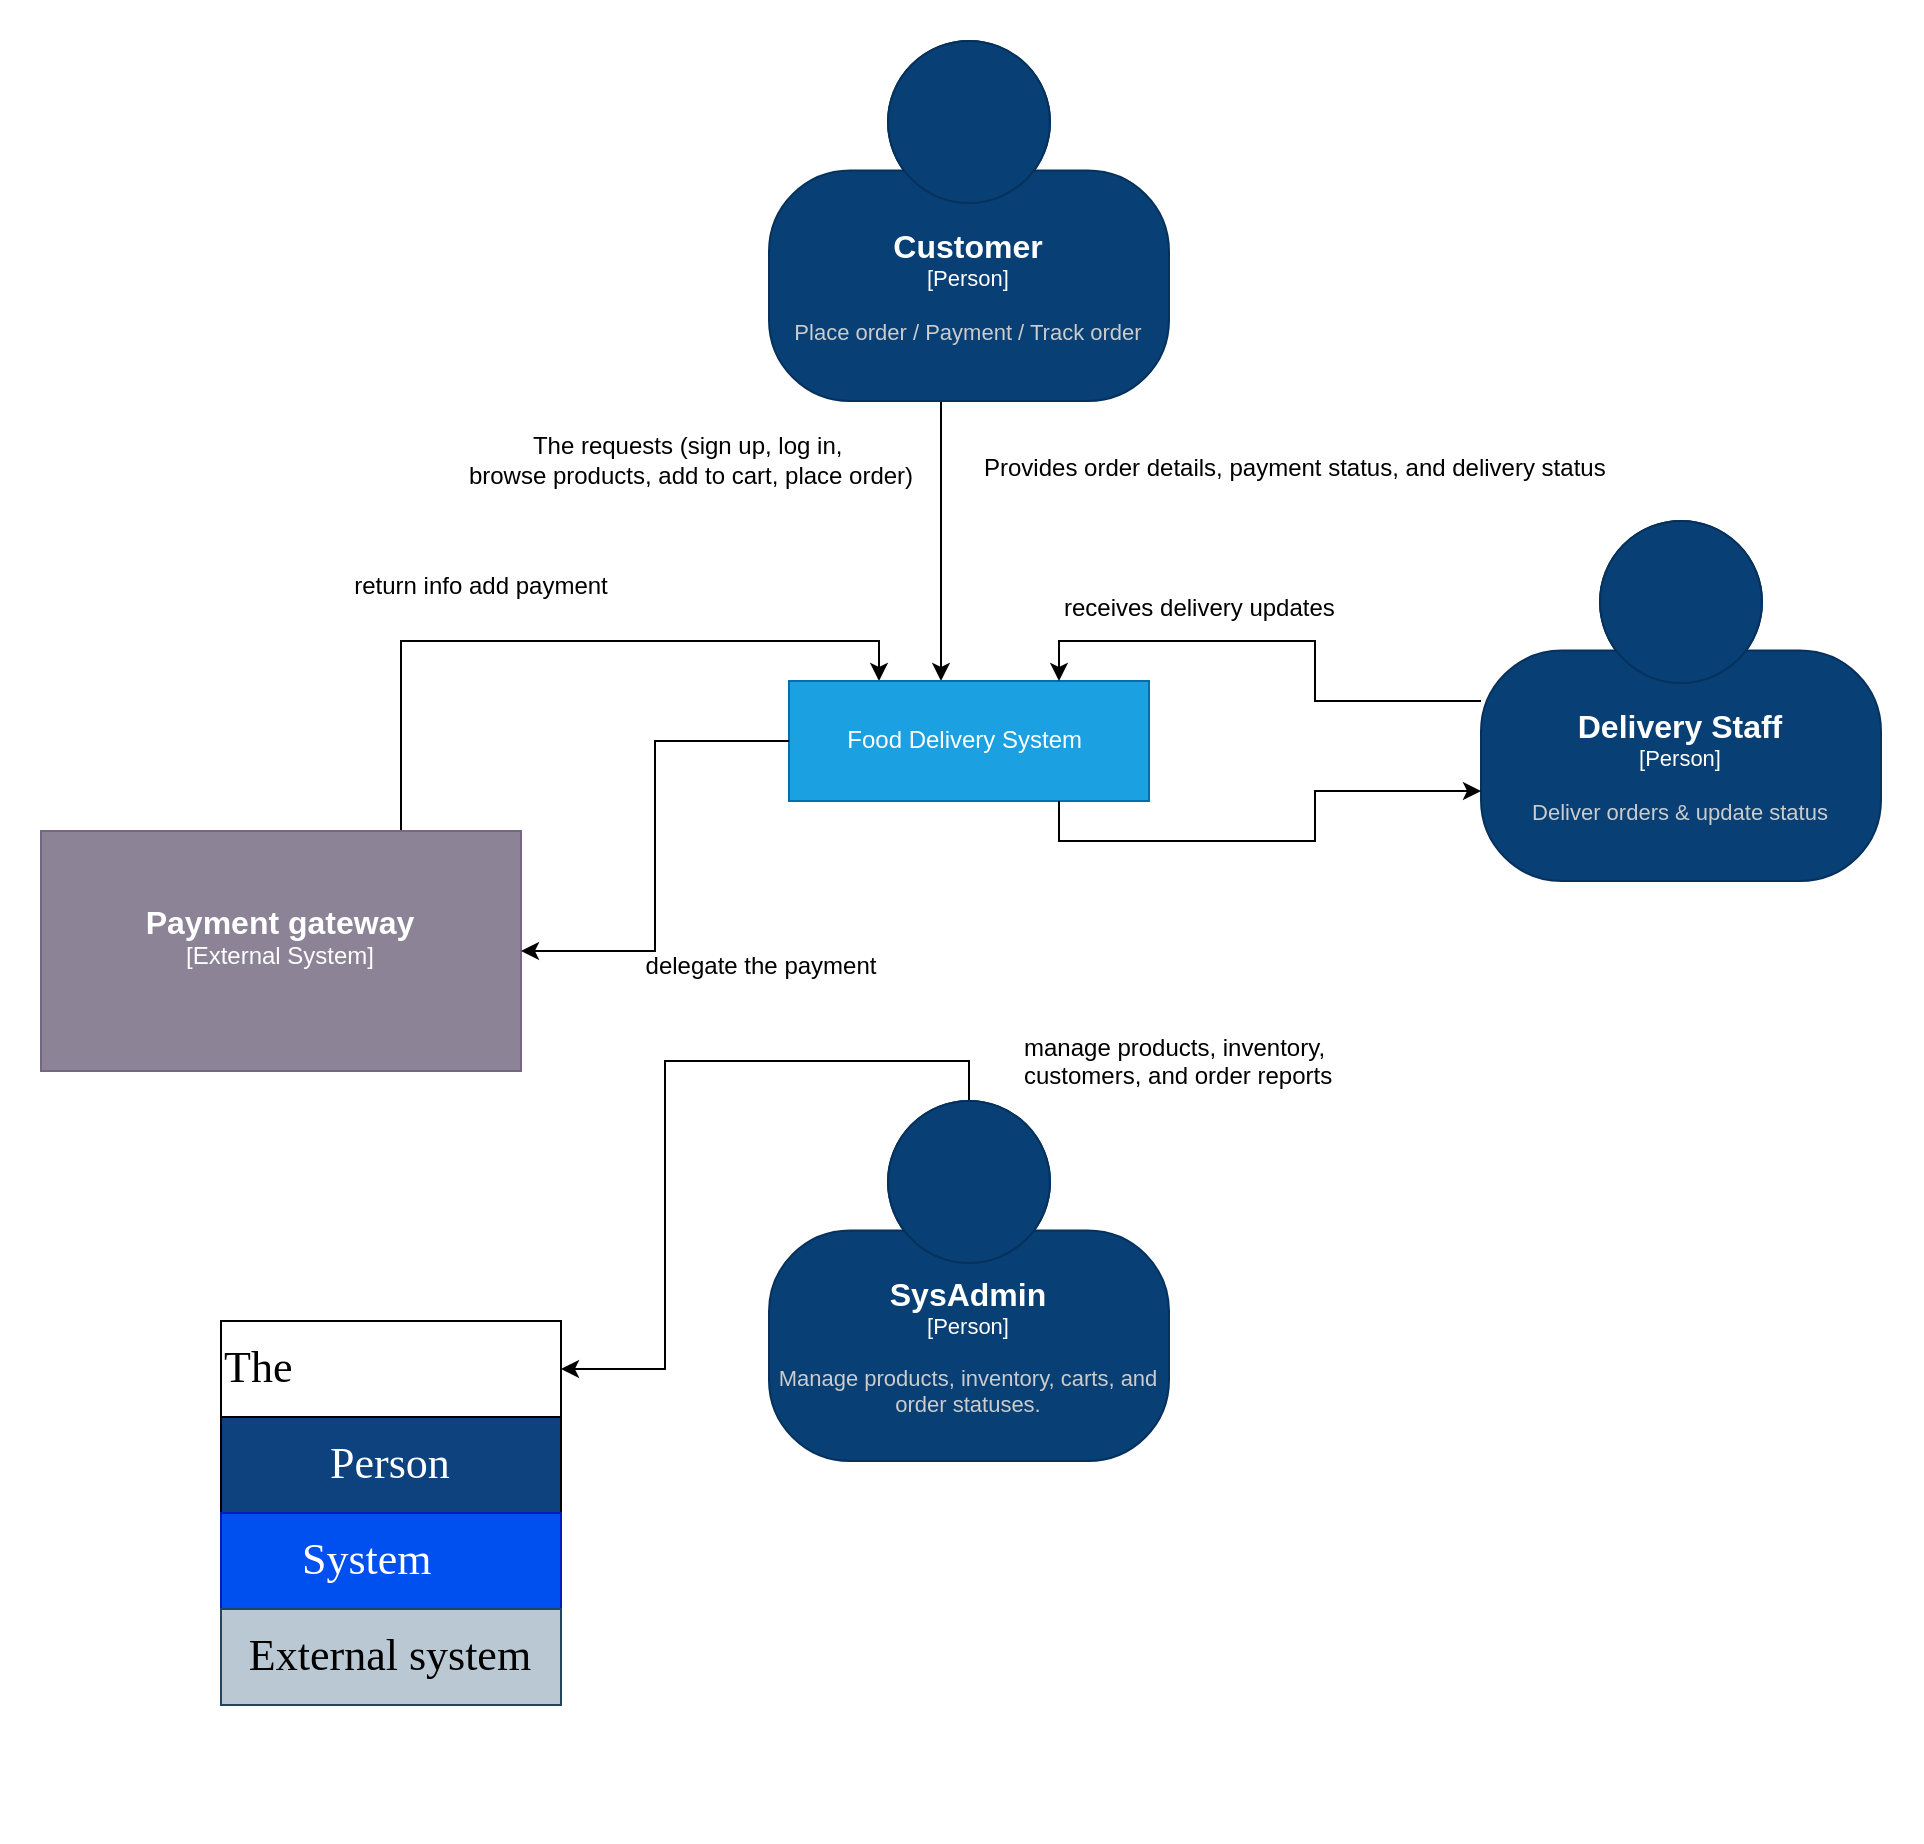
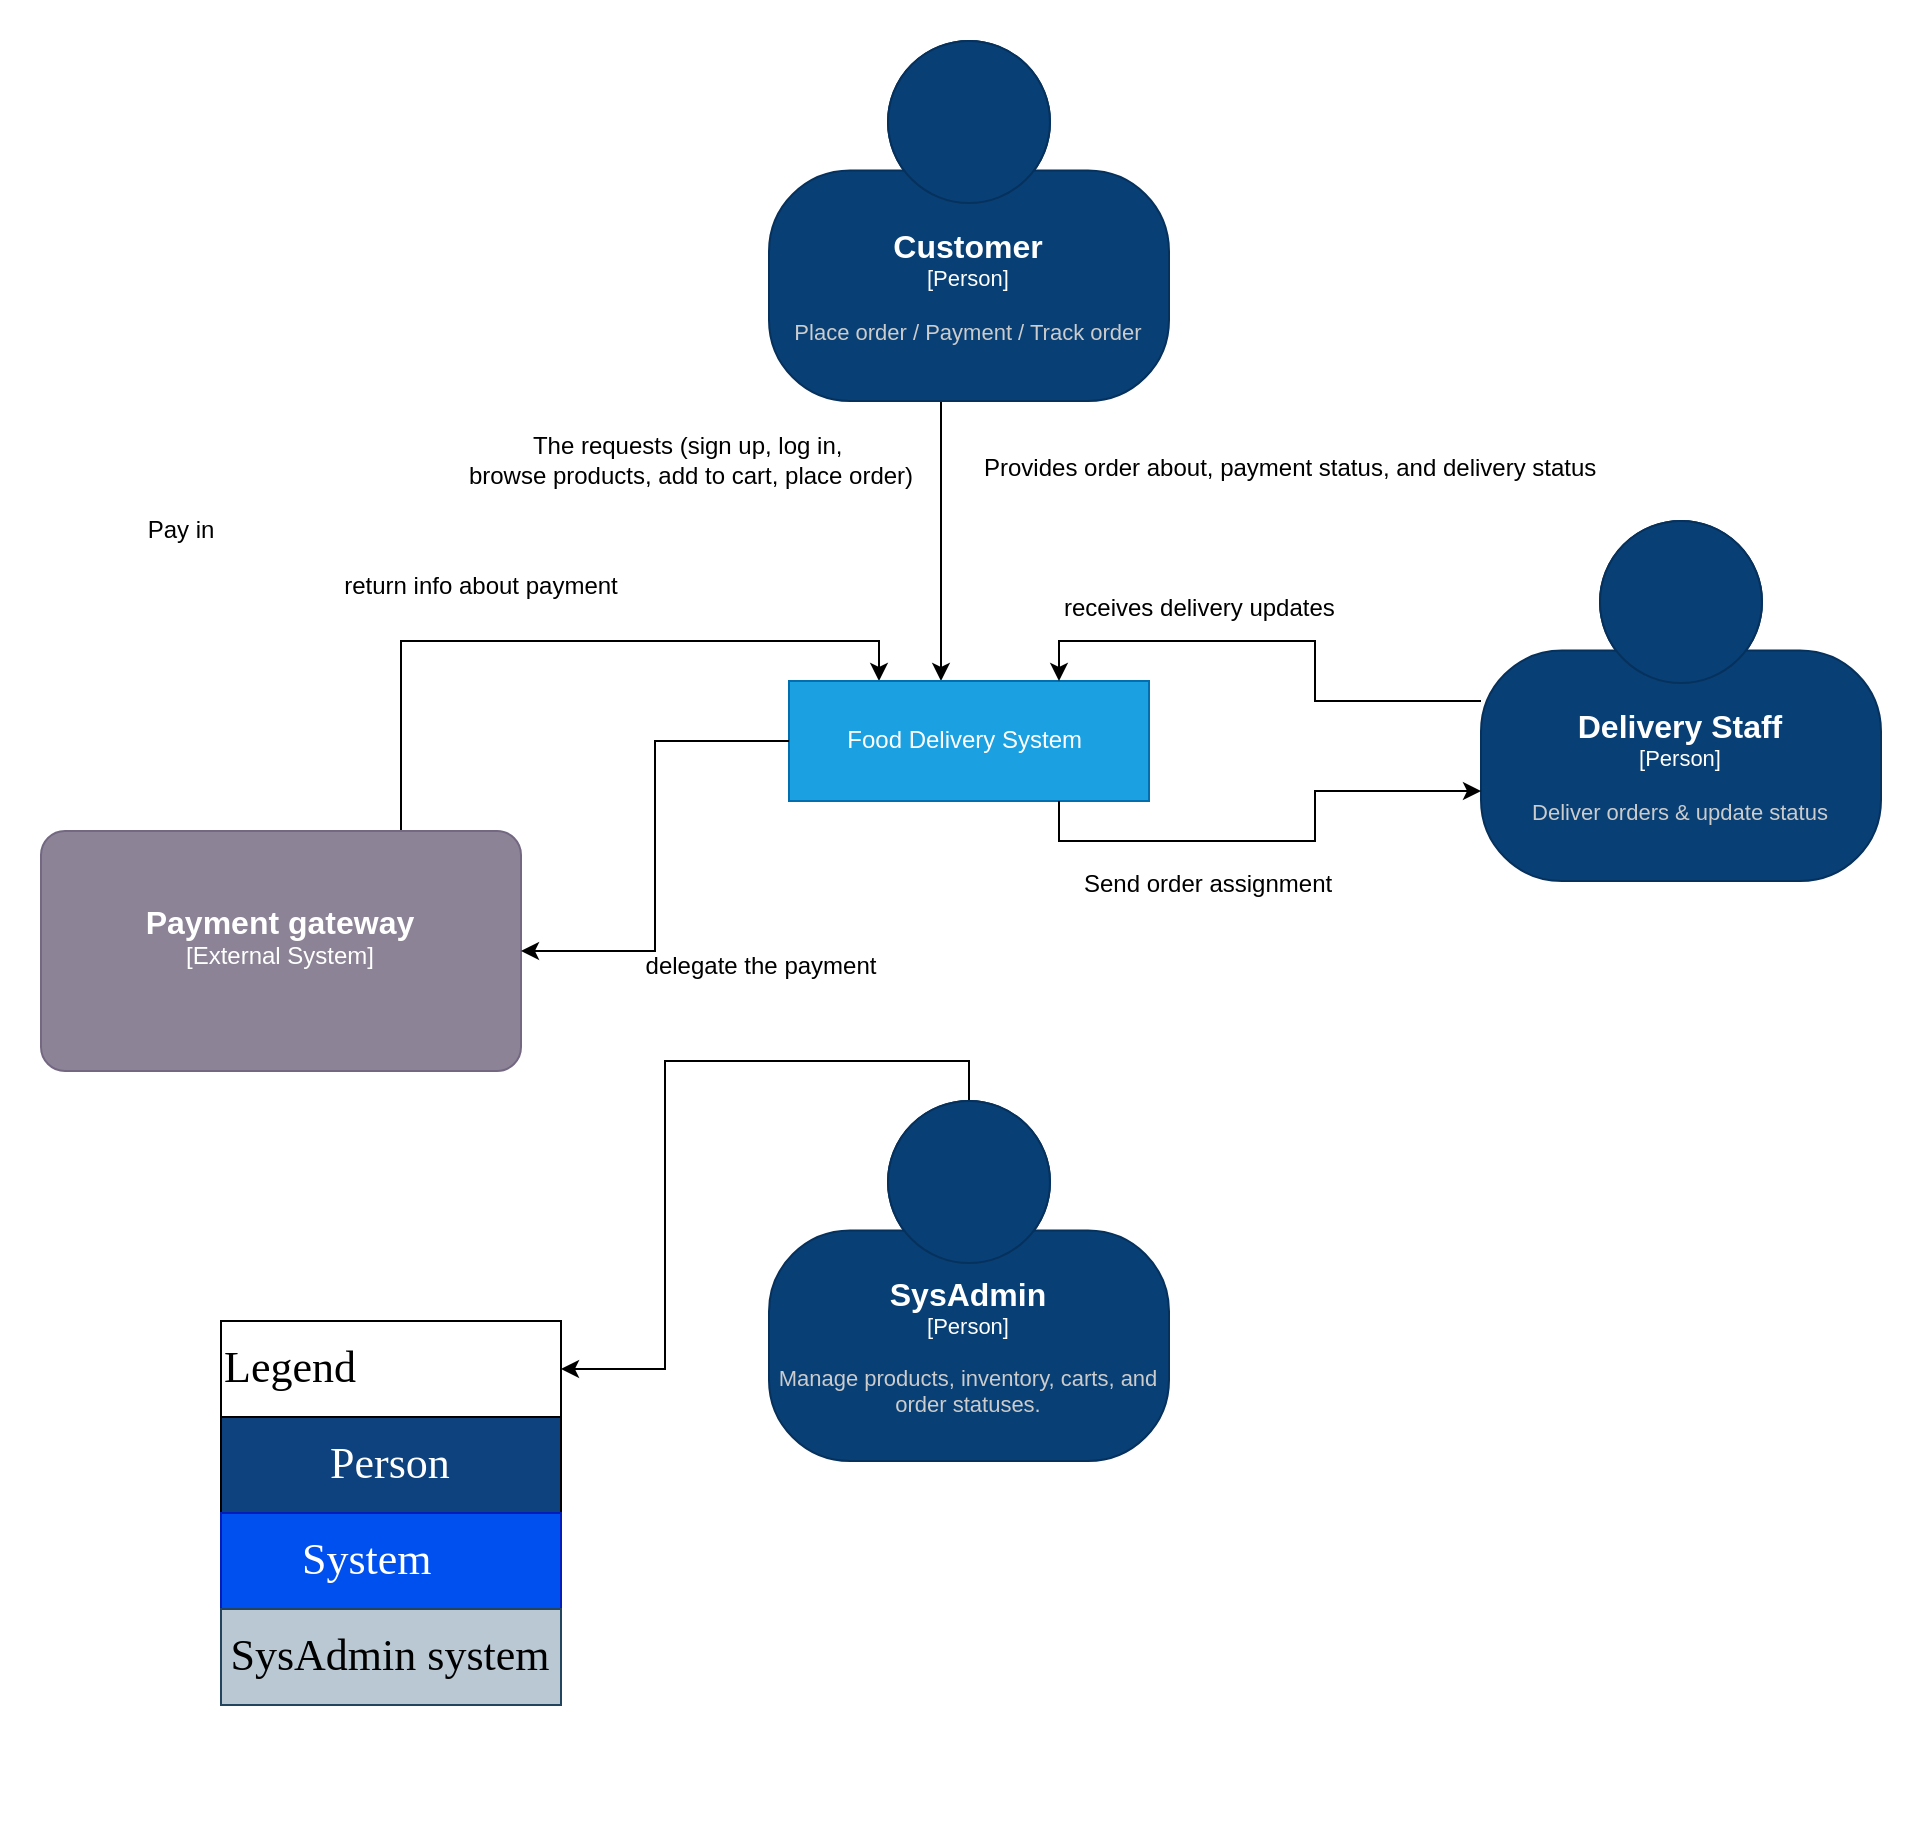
- <mxCell id="25" value="Provides order details, payment status, and delivery status" style="text;whiteSpace=wrap;html=1;" vertex="1" parent="1"><mxGeometry x="490" y="220" width="340" height="40" as="geometry" /></mxCell>
+ <mxCell id="25" value="Provides order about, payment status, and delivery status" style="text;whiteSpace=wrap;html=1;" vertex="1" parent="1"><mxGeometry x="490" y="220" width="340" height="40" as="geometry" /></mxCell>
+ <mxCell id="10" value="Pay in" style="text;html=1;align=center;verticalAlign=middle;resizable=0;points=[];autosize=1;strokeColor=none;fillColor=none;" vertex="1" parent="1"><mxGeometry x="60" y="250" width="60" height="30" as="geometry" /></mxCell>
- <mxCell id="13" value="return info add payment" style="text;html=1;align=center;verticalAlign=middle;resizable=0;points=[];autosize=1;strokeColor=none;fillColor=none;" vertex="1" parent="1"><mxGeometry x="160" y="278" width="160" height="30" as="geometry" /></mxCell>
+ <mxCell id="13" value="return info about payment" style="text;html=1;align=center;verticalAlign=middle;resizable=0;points=[];autosize=1;strokeColor=none;fillColor=none;" vertex="1" parent="1"><mxGeometry x="160" y="278" width="160" height="30" as="geometry" /></mxCell>
+ <mxCell id="22" value="Send order assignment" style="text;whiteSpace=wrap;html=1;" vertex="1" parent="1"><mxGeometry x="540" y="428" width="130" height="40" as="geometry" /></mxCell>
- <mxCell id="7" value="&lt;font style=&quot;font-size: 16px&quot;&gt;&lt;b&gt;Payment gateway&lt;/b&gt;&lt;/font&gt;&lt;div&gt;[External System]&lt;/div&gt;&lt;br&gt;&lt;div&gt;&lt;font style=&quot;font-size: 11px&quot;&gt;&lt;font color=&quot;#cccccc&quot;&gt;&lt;/font&gt;&lt;/div&gt;" style="whiteSpace=wrap;html=1;labelBackgroundColor=none;fillColor=#8C8496;fontColor=#ffffff;align=center;arcSize=10;strokeColor=#736782;metaEdit=1;resizable=0;points=[[0.25,0,0],[0.5,0,0],[0.75,0,0],[1,0.25,0],[1,0.5,0],[1,0.75,0],[0.75,1,0],[0.5,1,0],[0.25,1,0],[0,0.75,0],[0,0.5,0],[0,0.25,0]];rounded=0;" vertex="1" parent="1"><mxGeometry x="20" y="415" width="240" height="120" as="geometry" /></mxCell>
+ <mxCell id="7" value="&lt;font style=&quot;font-size: 16px&quot;&gt;&lt;b&gt;Payment gateway&lt;/b&gt;&lt;/font&gt;&lt;div&gt;[External System]&lt;/div&gt;&lt;br&gt;&lt;div&gt;&lt;font style=&quot;font-size: 11px&quot;&gt;&lt;font color=&quot;#cccccc&quot;&gt;&lt;/font&gt;&lt;/div&gt;" style="rounded=1;whiteSpace=wrap;html=1;labelBackgroundColor=none;fillColor=#8C8496;fontColor=#ffffff;align=center;arcSize=10;strokeColor=#736782;metaEdit=1;resizable=0;points=[[0.25,0,0],[0.5,0,0],[0.75,0,0],[1,0.25,0],[1,0.5,0],[1,0.75,0],[0.75,1,0],[0.5,1,0],[0.25,1,0],[0,0.75,0],[0,0.5,0],[0,0.25,0]];" vertex="1" parent="1"><mxGeometry x="20" y="415" width="240" height="120" as="geometry" /></mxCell>
- <mxCell id="24" value="manage products, inventory,&amp;nbsp;&lt;div&gt;customers, and order reports&lt;/div&gt;" style="text;whiteSpace=wrap;html=1;" vertex="1" parent="1"><mxGeometry x="510" y="510" width="340" height="40" as="geometry" /></mxCell>
- <mxCell id="15" value="&lt;font style=&quot;font-size: 22px;&quot;&gt;The&lt;/font&gt;" style="rounded=0;whiteSpace=wrap;html=1;align=left;gradientColor=none;labelBorderColor=none;fontFamily=Times New Roman;" vertex="1" parent="14"><mxGeometry width="170" height="48" as="geometry" /></mxCell>
+ <mxCell id="15" value="&lt;font style=&quot;font-size: 22px;&quot;&gt;Legend&lt;/font&gt;" style="rounded=0;whiteSpace=wrap;html=1;align=left;gradientColor=none;labelBorderColor=none;fontFamily=Times New Roman;" vertex="1" parent="14"><mxGeometry width="170" height="48" as="geometry" /></mxCell>
- <mxCell id="18" value="&lt;font style=&quot;font-size: 22px;&quot;&gt;External system&lt;/font&gt;" style="rounded=0;whiteSpace=wrap;html=1;align=center;fillColor=#bac8d3;strokeColor=#23445d;labelBorderColor=none;fontFamily=Times New Roman;" vertex="1" parent="14"><mxGeometry y="144" width="170" height="48" as="geometry" /></mxCell>
+ <mxCell id="18" value="&lt;font style=&quot;font-size: 22px;&quot;&gt;SysAdmin system&lt;/font&gt;" style="rounded=0;whiteSpace=wrap;html=1;align=center;fillColor=#bac8d3;strokeColor=#23445d;labelBorderColor=none;fontFamily=Times New Roman;" vertex="1" parent="14"><mxGeometry y="144" width="170" height="48" as="geometry" /></mxCell>
